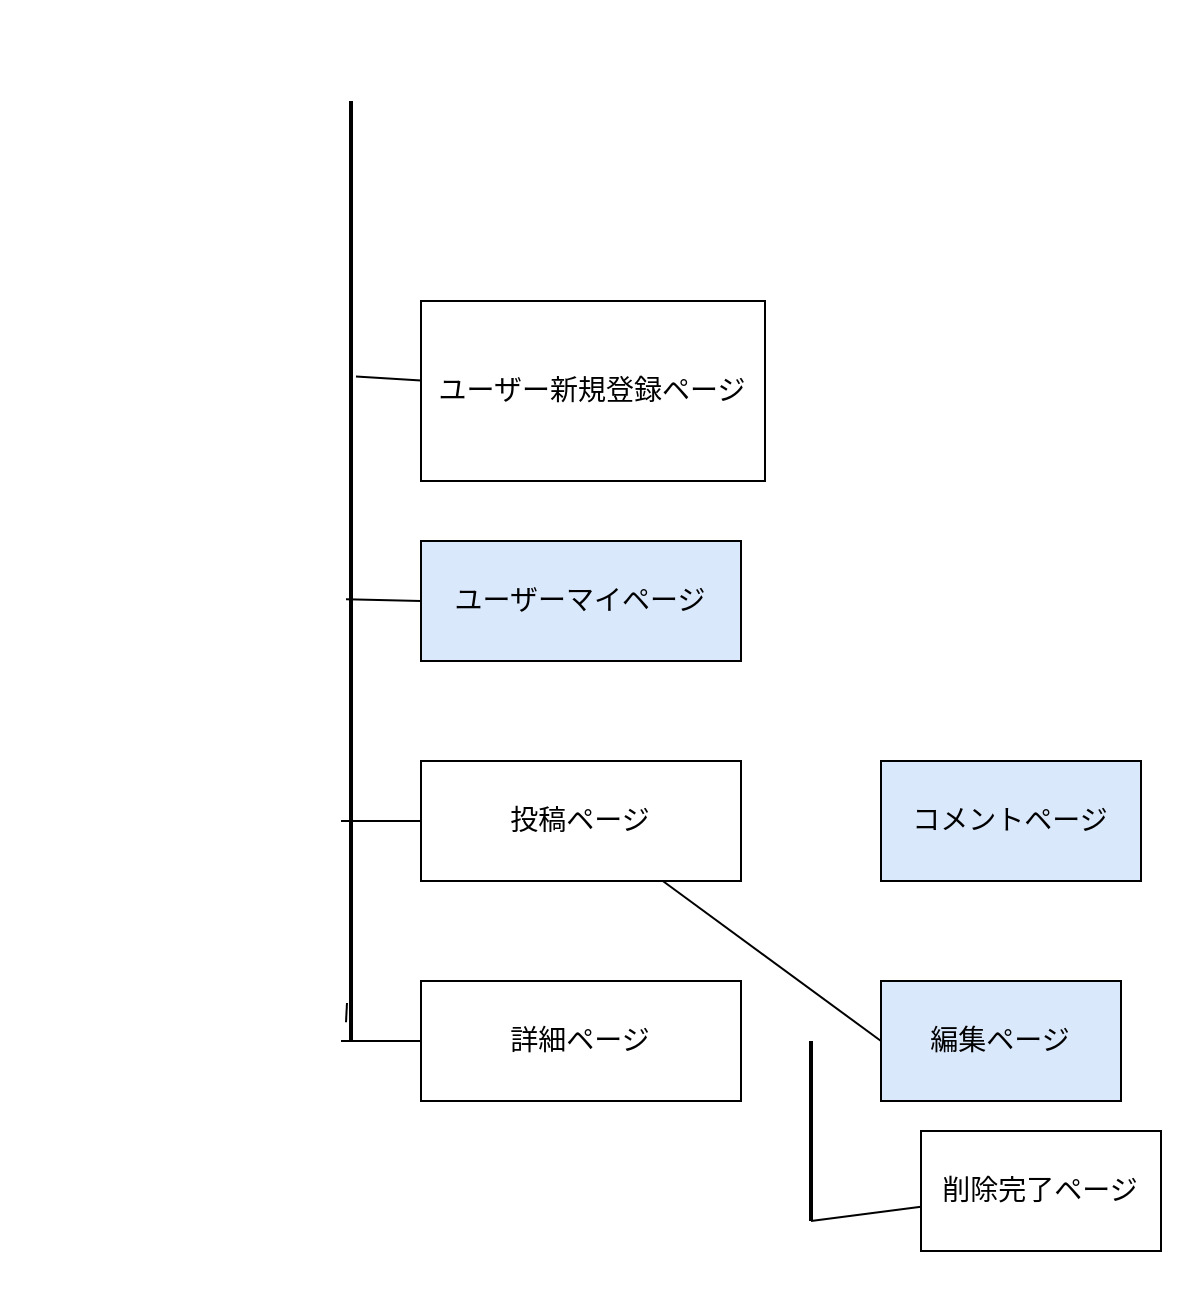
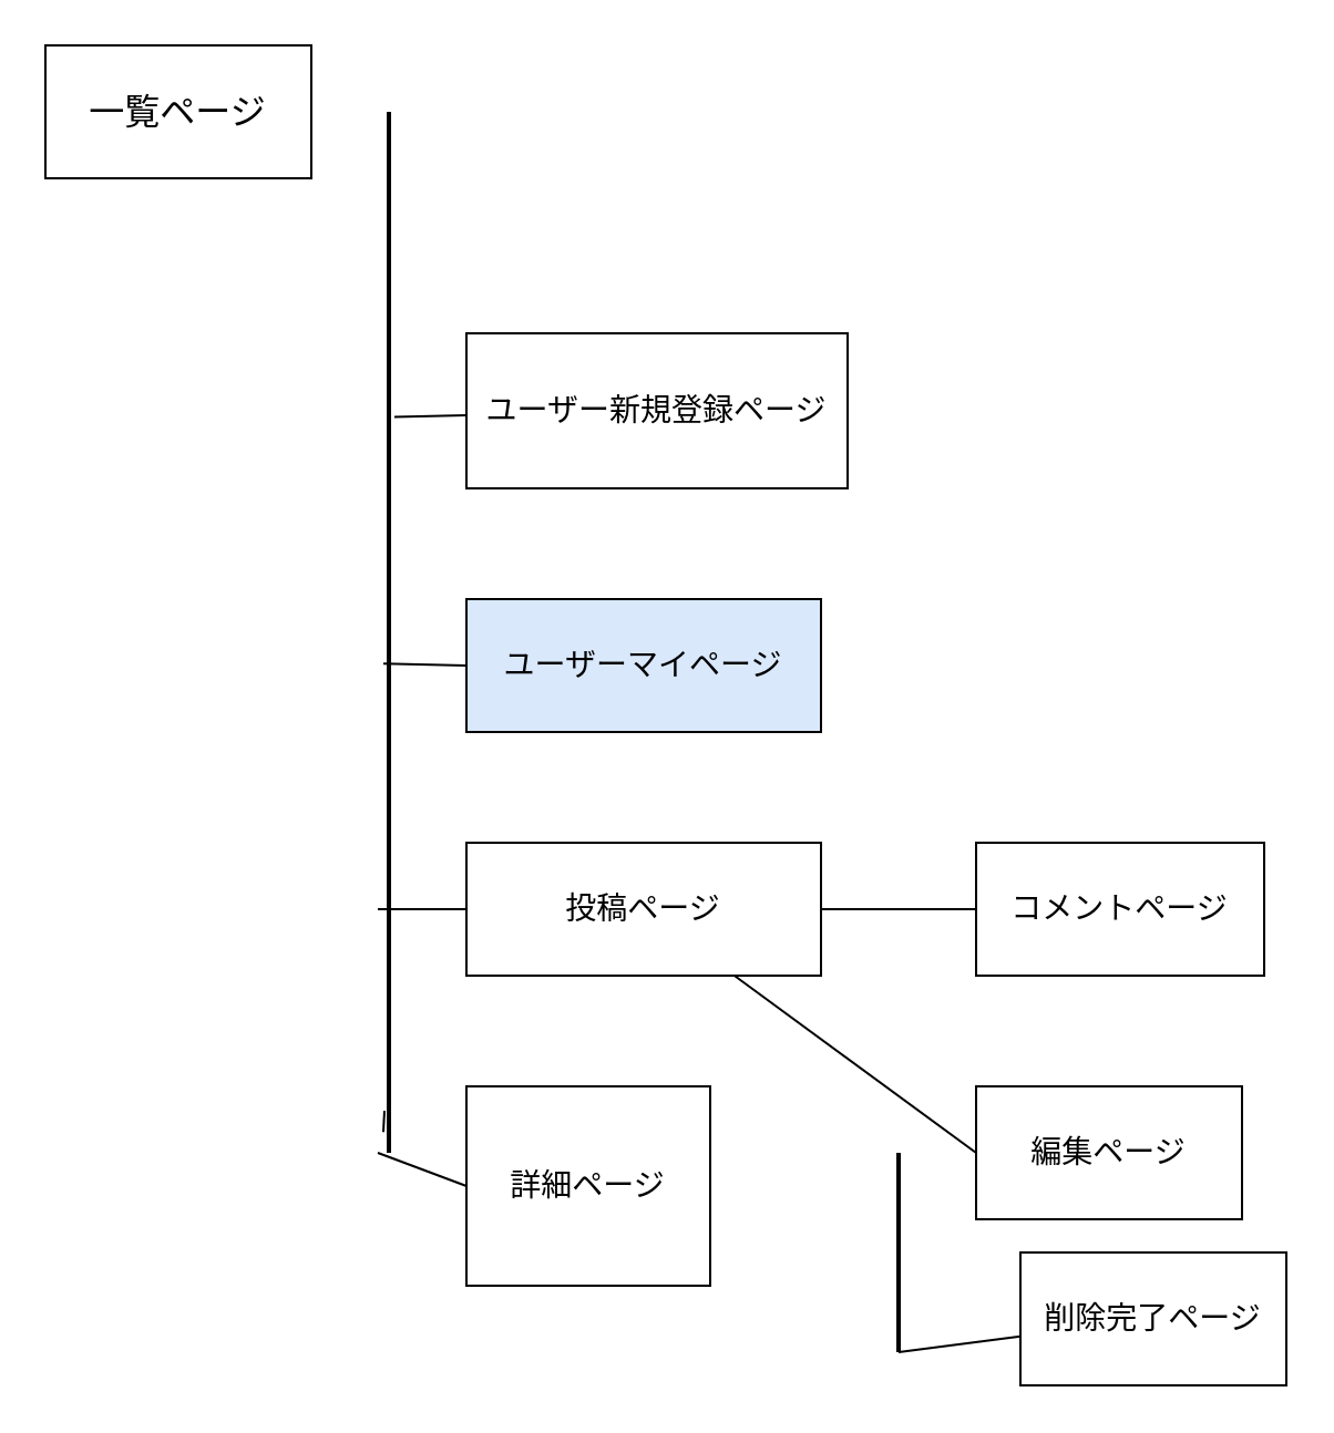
+ <mxCell id="2" value="一覧ページ" style="rounded=0;whiteSpace=wrap;html=1;fontSize=16;" vertex="1" parent="1"><mxGeometry x="20" y="20" width="120" height="60" as="geometry" /></mxCell>
- <mxCell id="4" value="ユーザー新規登録ページ" style="rounded=0;whiteSpace=wrap;html=1;fontSize=14;" vertex="1" parent="1"><mxGeometry x="210" y="150" width="172" height="90" as="geometry" /></mxCell>
+ <mxCell id="4" value="ユーザー新規登録ページ" style="rounded=0;whiteSpace=wrap;html=1;fontSize=14;" vertex="1" parent="1"><mxGeometry x="210" y="150" width="172" height="70" as="geometry" /></mxCell>
+ <mxCell id="13" style="edgeStyle=none;html=1;fontSize=14;endArrow=none;endFill=0;endSize=6;targetPerimeterSpacing=0;entryX=1;entryY=0.5;entryDx=0;entryDy=0;" edge="1" parent="1" source="14" target="8"><mxGeometry relative="1" as="geometry"><mxPoint x="380" y="410" as="targetPoint" /></mxGeometry></mxCell>
- <mxCell id="14" value="コメントページ" style="rounded=0;whiteSpace=wrap;html=1;fontSize=14;fillColor=#dae8fc;" vertex="1" parent="1"><mxGeometry x="440" y="380" width="130" height="60" as="geometry" /></mxCell>
+ <mxCell id="14" value="コメントページ" style="rounded=0;whiteSpace=wrap;html=1;fontSize=14;" vertex="1" parent="1"><mxGeometry x="440" y="380" width="130" height="60" as="geometry" /></mxCell>
- <mxCell id="10" value="詳細ページ" style="rounded=0;whiteSpace=wrap;html=1;fontSize=14;" vertex="1" parent="1"><mxGeometry x="210" y="490" width="160" height="60" as="geometry" /></mxCell>
+ <mxCell id="10" value="詳細ページ" style="rounded=0;whiteSpace=wrap;html=1;fontSize=14;" vertex="1" parent="1"><mxGeometry x="210" y="490" width="110" height="90" as="geometry" /></mxCell>
- <mxCell id="16" value="編集ページ" style="rounded=0;whiteSpace=wrap;html=1;fontSize=14;fillColor=#dae8fc;" vertex="1" parent="1"><mxGeometry x="440" y="490" width="120" height="60" as="geometry" /></mxCell>
+ <mxCell id="16" value="編集ページ" style="rounded=0;whiteSpace=wrap;html=1;fontSize=14;" vertex="1" parent="1"><mxGeometry x="440" y="490" width="120" height="60" as="geometry" /></mxCell>
